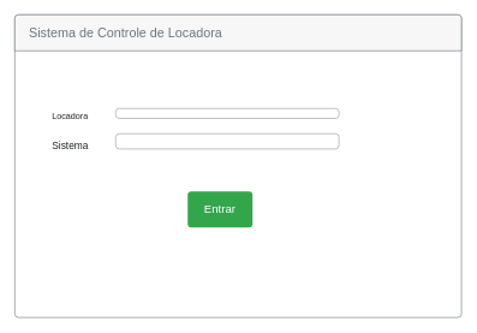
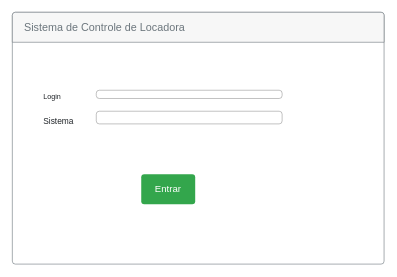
- <mxCell id="4" value="Locadora" style="fillColor=none;strokeColor=none;align=left;fontSize=12;fontColor=#212529;" vertex="1" parent="2"><mxGeometry x="50" y="130" width="90" height="20" as="geometry" /></mxCell>
+ <mxCell id="4" value="Login" style="fillColor=none;strokeColor=none;align=left;fontSize=12;fontColor=#212529;" vertex="1" parent="2"><mxGeometry x="50" y="130" width="90" height="20" as="geometry" /></mxCell>
- <mxCell id="8" value="Entrar" style="html=1;shadow=0;dashed=0;shape=mxgraph.bootstrap.rrect;rSize=5;strokeColor=none;strokeWidth=1;fillColor=#33A64C;fontColor=#FFFFFF;whiteSpace=wrap;align=center;verticalAlign=middle;spacingLeft=0;fontStyle=0;fontSize=16;spacing=5;" vertex="1" parent="2"><mxGeometry x="240" y="245" width="90" height="50" as="geometry" /></mxCell>
+ <mxCell id="8" value="Entrar" style="html=1;shadow=0;dashed=0;shape=mxgraph.bootstrap.rrect;rSize=5;strokeColor=none;strokeWidth=1;fillColor=#33A64C;fontColor=#FFFFFF;whiteSpace=wrap;align=center;verticalAlign=middle;spacingLeft=0;fontStyle=0;fontSize=16;spacing=5;" vertex="1" parent="2"><mxGeometry x="215" y="270" width="90" height="50" as="geometry" /></mxCell>
